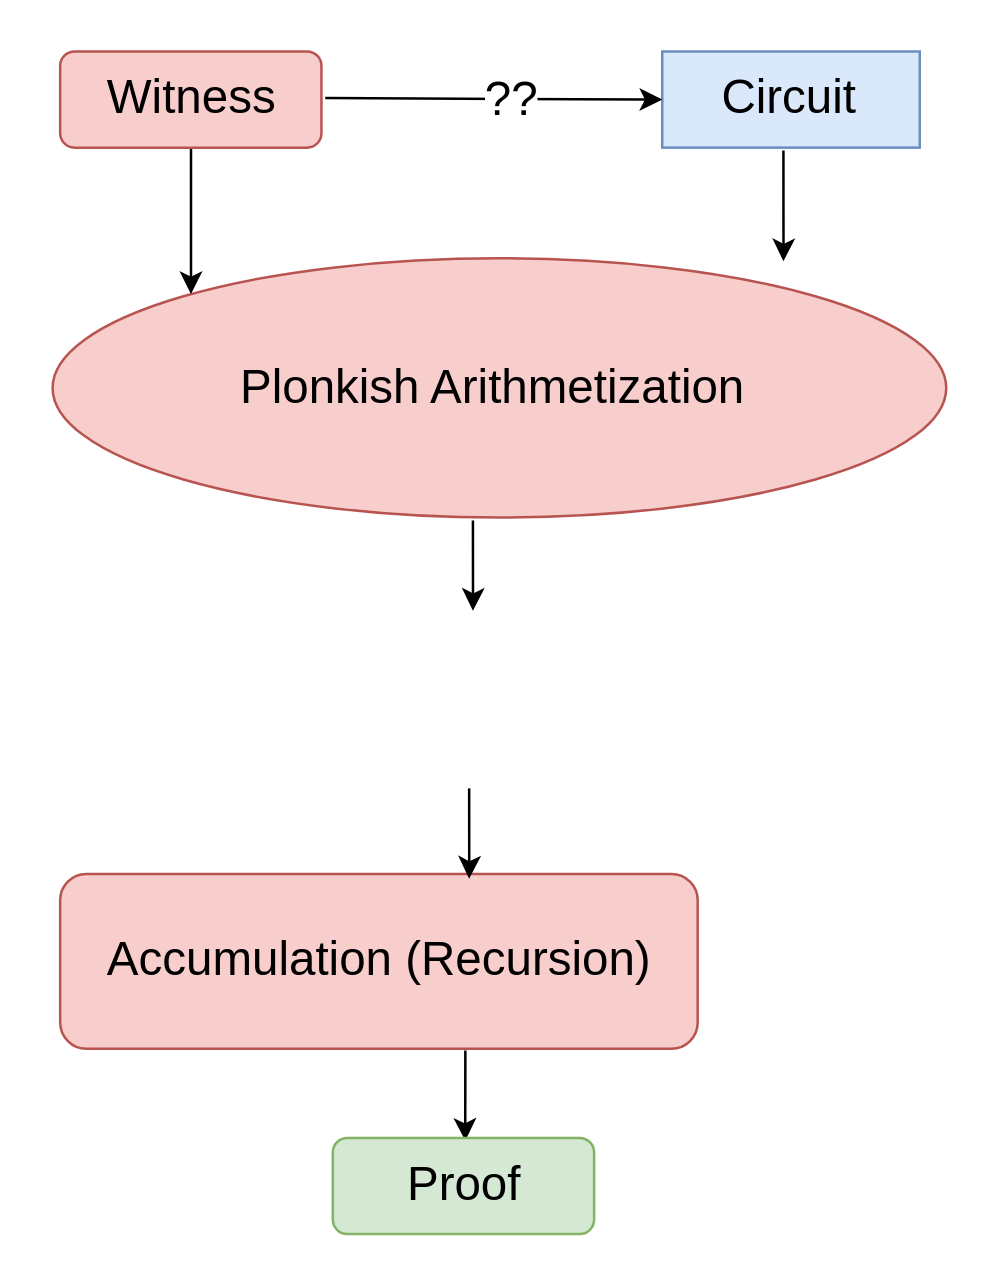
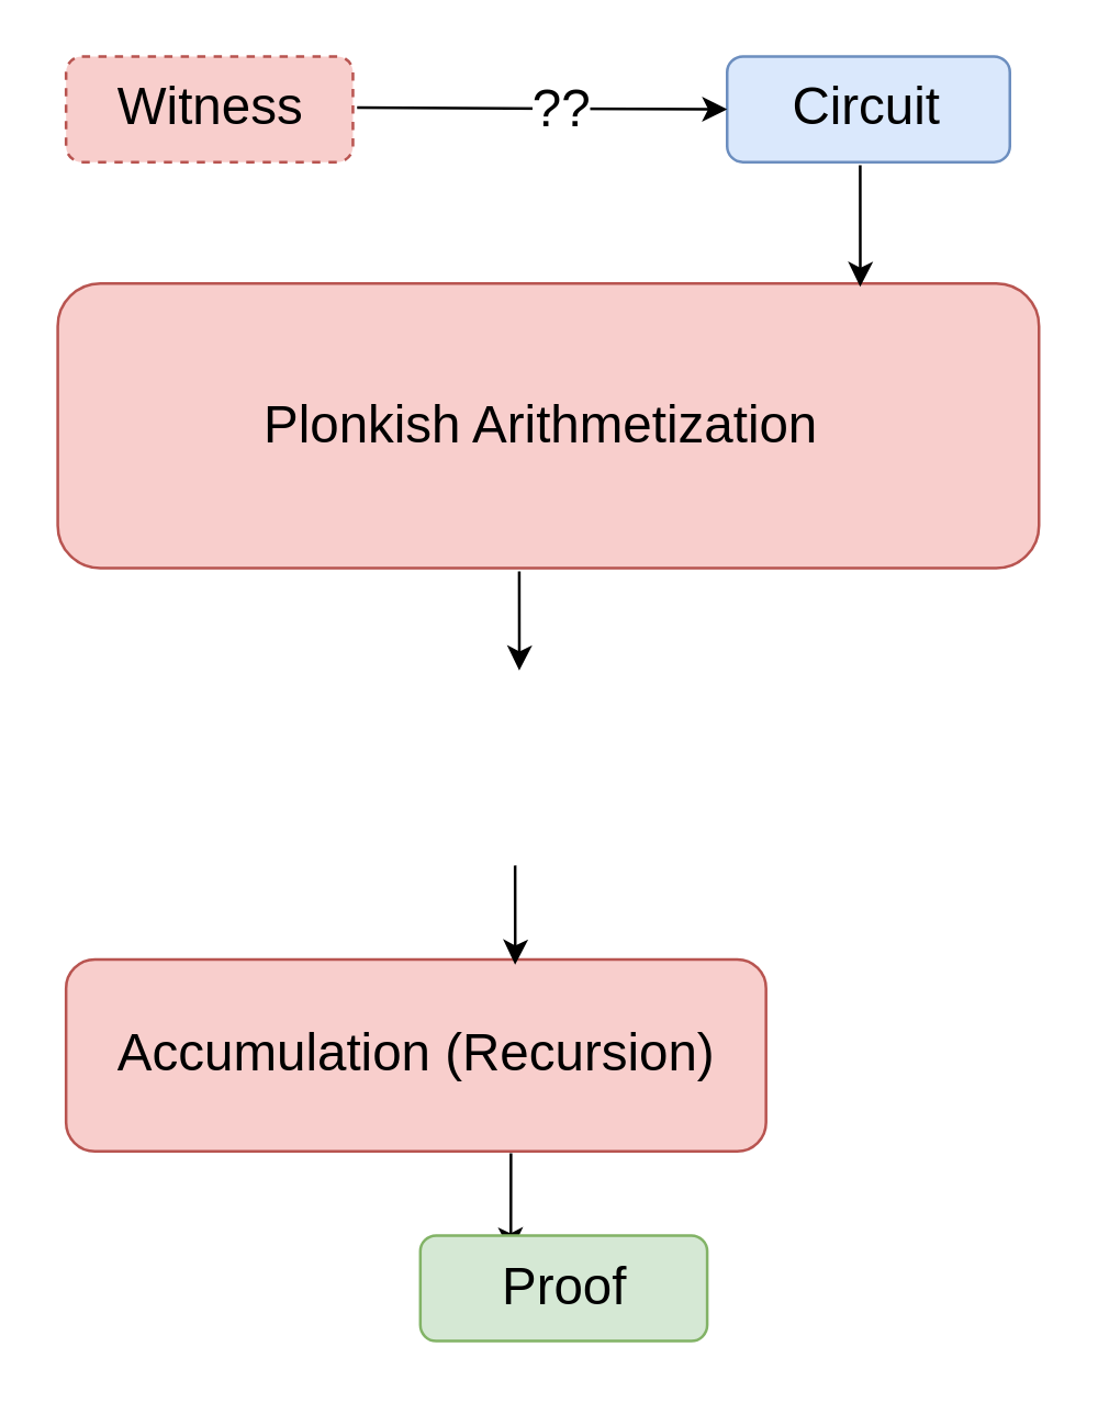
- <mxCell id="5" value="&lt;font style=&quot;font-size: 19px;&quot;&gt;Witness&lt;/font&gt;" style="rounded=1;whiteSpace=wrap;html=1;fillColor=#f8cecc;strokeColor=#b85450;" parent="2" vertex="1"><mxGeometry x="3.029" width="104.51" height="38.446" as="geometry" /></mxCell>
+ <mxCell id="5" value="&lt;font style=&quot;font-size: 19px;&quot;&gt;Witness&lt;/font&gt;" style="rounded=1;whiteSpace=wrap;html=1;fillColor=#f8cecc;strokeColor=#b85450;dashed=1;" parent="2" vertex="1"><mxGeometry x="3.029" width="104.51" height="38.446" as="geometry" /></mxCell>
- <mxCell id="6" value="&lt;font style=&quot;font-size: 19px;&quot;&gt;Circuit&lt;/font&gt;" style="whiteSpace=wrap;html=1;fillColor=#dae8fc;strokeColor=#6c8ebf;rounded=0;" parent="2" vertex="1"><mxGeometry x="243.858" width="102.996" height="38.446" as="geometry" /></mxCell>
+ <mxCell id="6" value="&lt;font style=&quot;font-size: 19px;&quot;&gt;Circuit&lt;/font&gt;" style="rounded=1;whiteSpace=wrap;html=1;fillColor=#dae8fc;strokeColor=#6c8ebf;" parent="2" vertex="1"><mxGeometry x="243.858" width="102.996" height="38.446" as="geometry" /></mxCell>
- <mxCell id="4" value="" style="edgeStyle=orthogonalEdgeStyle;rounded=0;orthogonalLoop=1;jettySize=auto;html=1;" parent="2" source="5" target="3" edge="1"><mxGeometry relative="1" as="geometry"><Array as="points"><mxPoint x="56.042" y="80.387" /><mxPoint x="56.042" y="80.387" /></Array></mxGeometry></mxCell>
- <mxCell id="3" value="&lt;font style=&quot;font-size: 19px;&quot;&gt;Plonkish Arithmetization&amp;nbsp;&lt;/font&gt;" style="ellipse;whiteSpace=wrap;html=1;fillColor=#f8cecc;strokeColor=#b85450;" parent="2" vertex="1"><mxGeometry y="82.717" width="357.456" height="103.687" as="geometry" /></mxCell>
+ <mxCell id="3" value="&lt;font style=&quot;font-size: 19px;&quot;&gt;Plonkish Arithmetization&amp;nbsp;&lt;/font&gt;" style="rounded=1;whiteSpace=wrap;html=1;fillColor=#f8cecc;strokeColor=#b85450;" parent="2" vertex="1"><mxGeometry y="82.717" width="357.456" height="103.687" as="geometry" /></mxCell>
- <mxCell id="14" value="&lt;font style=&quot;font-size: 19px;&quot;&gt;Proof&lt;/font&gt;" style="rounded=1;whiteSpace=wrap;html=1;fillColor=#d5e8d4;strokeColor=#82b366;" parent="2" vertex="1"><mxGeometry x="112.084" y="434.554" width="104.51" height="38.446" as="geometry" /></mxCell>
+ <mxCell id="14" value="&lt;font style=&quot;font-size: 19px;&quot;&gt;Proof&lt;/font&gt;" style="rounded=1;whiteSpace=wrap;html=1;fillColor=#d5e8d4;strokeColor=#82b366;" parent="2" vertex="1"><mxGeometry x="132.084" y="429.554" width="104.51" height="38.446" as="geometry" /></mxCell>
